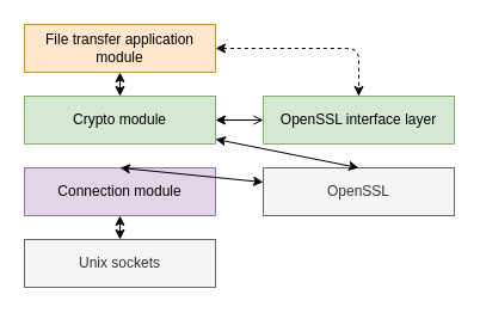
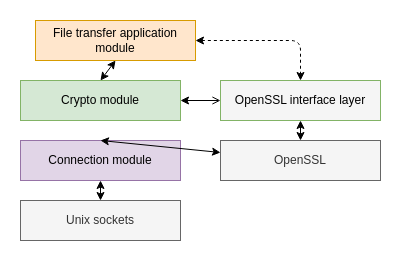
- <mxCell id="2" value="File transfer application module" style="rounded=0;whiteSpace=wrap;html=1;fillColor=#ffe6cc;strokeColor=#d79b00;" parent="1" vertex="1"><mxGeometry x="20" y="20" width="160" height="40" as="geometry" /></mxCell>
+ <mxCell id="2" value="File transfer application module" style="rounded=0;whiteSpace=wrap;html=1;fillColor=#ffe6cc;strokeColor=#d79b00;" parent="1" vertex="1"><mxGeometry x="35" y="20" width="160" height="40" as="geometry" /></mxCell>
- <mxCell id="4" value="OpenSSL interface layer" style="rounded=0;whiteSpace=wrap;html=1;fillColor=#d5e8d4;strokeColor=#82b366;" parent="1" vertex="1"><mxGeometry x="220" y="80" width="160" height="40" as="geometry" /></mxCell>
+ <mxCell id="4" value="OpenSSL interface layer" style="rounded=0;whiteSpace=wrap;html=1;fillColor=#f5f5f5;strokeColor=#82b366;" parent="1" vertex="1"><mxGeometry x="220" y="80" width="160" height="40" as="geometry" /></mxCell>
- <mxCell id="13" value="" style="endArrow=classic;startArrow=classic;html=1;exitX=0.5;exitY=0;exitDx=0;exitDy=0;" edge="1" parent="1" source="9" target="3"><mxGeometry width="50" height="50" relative="1" as="geometry"><mxPoint x="20" y="310" as="sourcePoint" /><mxPoint x="70" y="260" as="targetPoint" /></mxGeometry></mxCell>
+ <mxCell id="13" value="" style="endArrow=classic;startArrow=classic;html=1;entryX=0.5;entryY=1;entryDx=0;entryDy=0;exitX=0.5;exitY=0;exitDx=0;exitDy=0;" edge="1" parent="1" source="9" target="4"><mxGeometry width="50" height="50" relative="1" as="geometry"><mxPoint x="20" y="310" as="sourcePoint" /><mxPoint x="70" y="260" as="targetPoint" /></mxGeometry></mxCell>
